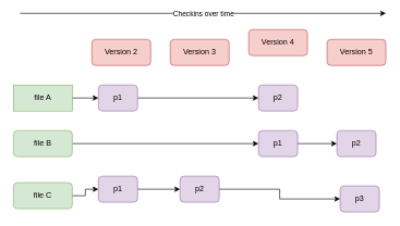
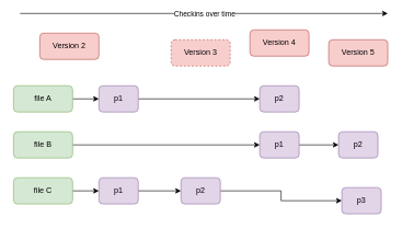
- <mxCell id="2" value="Version 2" style="rounded=1;whiteSpace=wrap;html=1;fillColor=#f8cecc;strokeColor=#b85450;" vertex="1" parent="1"><mxGeometry x="140" y="60" width="90" height="40" as="geometry" /></mxCell>
+ <mxCell id="2" value="Version 2" style="rounded=1;whiteSpace=wrap;html=1;fillColor=#f8cecc;strokeColor=#b85450;" vertex="1" parent="1"><mxGeometry x="60" y="50" width="90" height="40" as="geometry" /></mxCell>
- <mxCell id="3" value="Version 3" style="rounded=1;whiteSpace=wrap;html=1;fillColor=#f8cecc;strokeColor=#b85450;" vertex="1" parent="1"><mxGeometry x="260" y="60" width="90" height="40" as="geometry" /></mxCell>
+ <mxCell id="3" value="Version 3" style="rounded=1;whiteSpace=wrap;html=1;fillColor=#f8cecc;strokeColor=#b85450;dashed=1;" vertex="1" parent="1"><mxGeometry x="260" y="60" width="90" height="40" as="geometry" /></mxCell>
- <mxCell id="7" value="file A" style="whiteSpace=wrap;html=1;fillColor=#d5e8d4;strokeColor=#82b366;rounded=0;" vertex="1" parent="1"><mxGeometry x="20" y="130" width="90" height="40" as="geometry" /></mxCell>
+ <mxCell id="7" value="file A" style="rounded=1;whiteSpace=wrap;html=1;fillColor=#d5e8d4;strokeColor=#82b366;" vertex="1" parent="1"><mxGeometry x="20" y="130" width="90" height="40" as="geometry" /></mxCell>
- <mxCell id="11" value="file C" style="rounded=1;whiteSpace=wrap;html=1;fillColor=#d5e8d4;strokeColor=#82b366;" vertex="1" parent="1"><mxGeometry x="20" y="280" width="90" height="40" as="geometry" /></mxCell>
+ <mxCell id="11" value="file C" style="rounded=1;whiteSpace=wrap;html=1;fillColor=#d5e8d4;strokeColor=#82b366;" vertex="1" parent="1"><mxGeometry x="20" y="270" width="90" height="40" as="geometry" /></mxCell>
